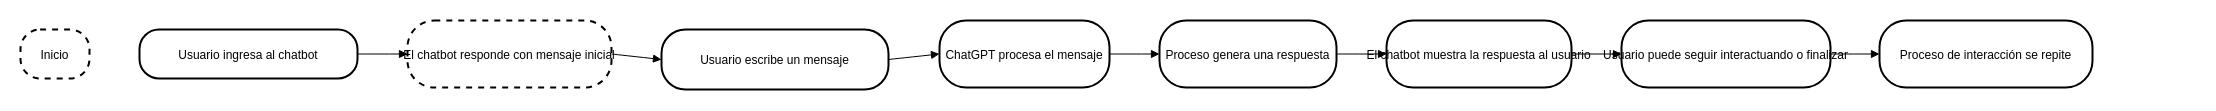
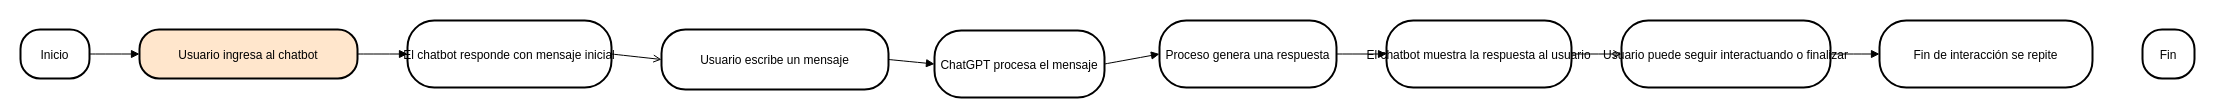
- <mxCell id="2" value="Inicio" style="rounded=1;arcSize=40;strokeWidth=2;dashed=1;" vertex="1" parent="1"><mxGeometry x="20" y="29" width="69" height="49" as="geometry" /></mxCell>
+ <mxCell id="2" value="Inicio" style="rounded=1;arcSize=40;strokeWidth=2" vertex="1" parent="1"><mxGeometry x="20" y="29" width="69" height="49" as="geometry" /></mxCell>
+ <mxCell id="12" value="" style="curved=1;startArrow=none;endArrow=block;exitX=1;exitY=0.5;entryX=0;entryY=0.5;" edge="1" parent="1" source="2" target="3"><mxGeometry relative="1" as="geometry"><Array as="points" /></mxGeometry></mxCell>
- <mxCell id="3" value="Usuario ingresa al chatbot" style="rounded=1;arcSize=40;strokeWidth=2" vertex="1" parent="1"><mxGeometry x="139" y="29" width="218" height="49" as="geometry" /></mxCell>
+ <mxCell id="3" value="Usuario ingresa al chatbot" style="rounded=1;arcSize=40;strokeWidth=2;fillColor=#ffe6cc;" vertex="1" parent="1"><mxGeometry x="139" y="29" width="218" height="49" as="geometry" /></mxCell>
- <mxCell id="4" value="El chatbot responde con mensaje inicial" style="rounded=1;arcSize=40;strokeWidth=2;dashed=1;" vertex="1" parent="1"><mxGeometry x="407" y="20" width="204" height="67" as="geometry" /></mxCell>
+ <mxCell id="4" value="El chatbot responde con mensaje inicial" style="rounded=1;arcSize=40;strokeWidth=2" vertex="1" parent="1"><mxGeometry x="407" y="20" width="204" height="67" as="geometry" /></mxCell>
- <mxCell id="6" value="ChatGPT procesa el mensaje" style="rounded=1;arcSize=40;strokeWidth=2" vertex="1" parent="1"><mxGeometry x="939" y="20" width="170" height="67" as="geometry" /></mxCell>
+ <mxCell id="6" value="ChatGPT procesa el mensaje" style="rounded=1;arcSize=40;strokeWidth=2" vertex="1" parent="1"><mxGeometry x="934" y="30" width="170" height="67" as="geometry" /></mxCell>
- <mxCell id="18" value="" style="curved=1;startArrow=none;endArrow=block;exitX=1;exitY=0.5;entryX=0;entryY=0.5;" edge="1" parent="1" source="8" target="9"><mxGeometry relative="1" as="geometry"><Array as="points" /></mxGeometry></mxCell>
+ <mxCell id="18" value="" style="curved=1;startArrow=none;endArrow=open;exitX=1;exitY=0.5;entryX=0;entryY=0.5;" edge="1" parent="1" source="8" target="9"><mxGeometry relative="1" as="geometry"><Array as="points" /></mxGeometry></mxCell>
+ <mxCell id="11" value="Fin" style="rounded=1;arcSize=40;strokeWidth=2" vertex="1" parent="1"><mxGeometry x="2142" y="29" width="52" height="49" as="geometry" /></mxCell>
- <mxCell id="10" value="Proceso de interacción se repite" style="rounded=1;arcSize=40;strokeWidth=2" vertex="1" parent="1"><mxGeometry x="1879" y="20" width="213" height="67" as="geometry" /></mxCell>
+ <mxCell id="10" value="Fin de interacción se repite" style="rounded=1;arcSize=40;strokeWidth=2" vertex="1" parent="1"><mxGeometry x="1879" y="20" width="213" height="67" as="geometry" /></mxCell>
- <mxCell id="14" value="" style="curved=1;startArrow=none;endArrow=block;exitX=1;exitY=0.5;entryX=0;entryY=0.5;" edge="1" parent="1" source="4" target="5"><mxGeometry relative="1" as="geometry"><Array as="points" /></mxGeometry></mxCell>
+ <mxCell id="14" value="" style="curved=1;startArrow=none;endArrow=open;exitX=1;exitY=0.5;entryX=0;entryY=0.5;" edge="1" parent="1" source="4" target="5"><mxGeometry relative="1" as="geometry"><Array as="points" /></mxGeometry></mxCell>
